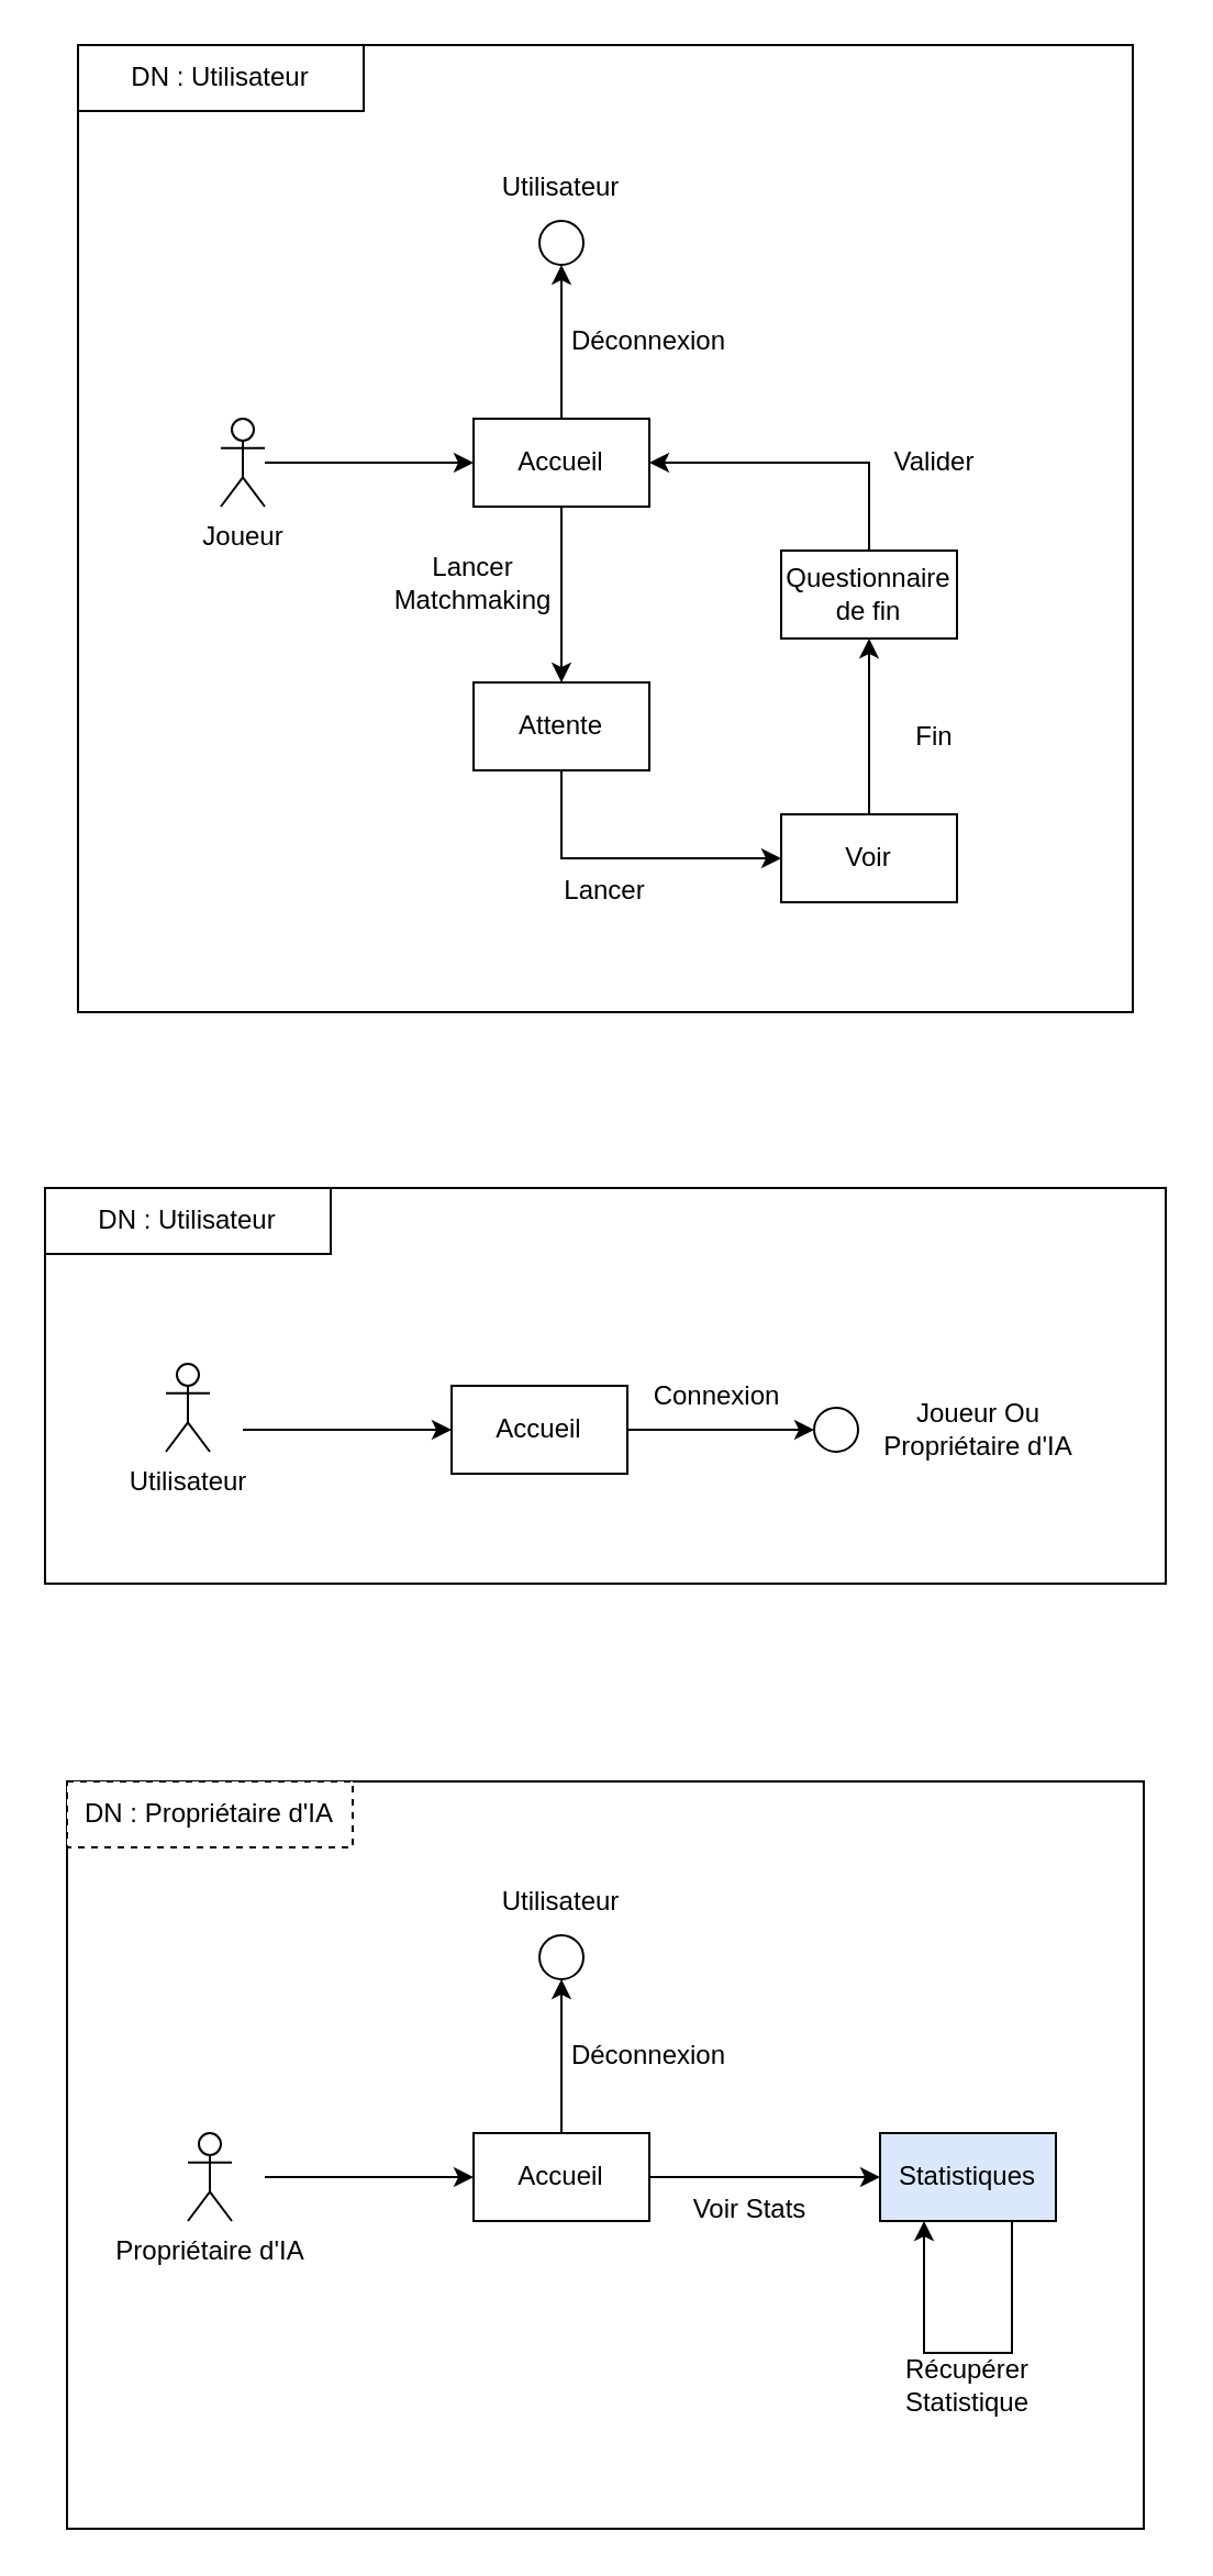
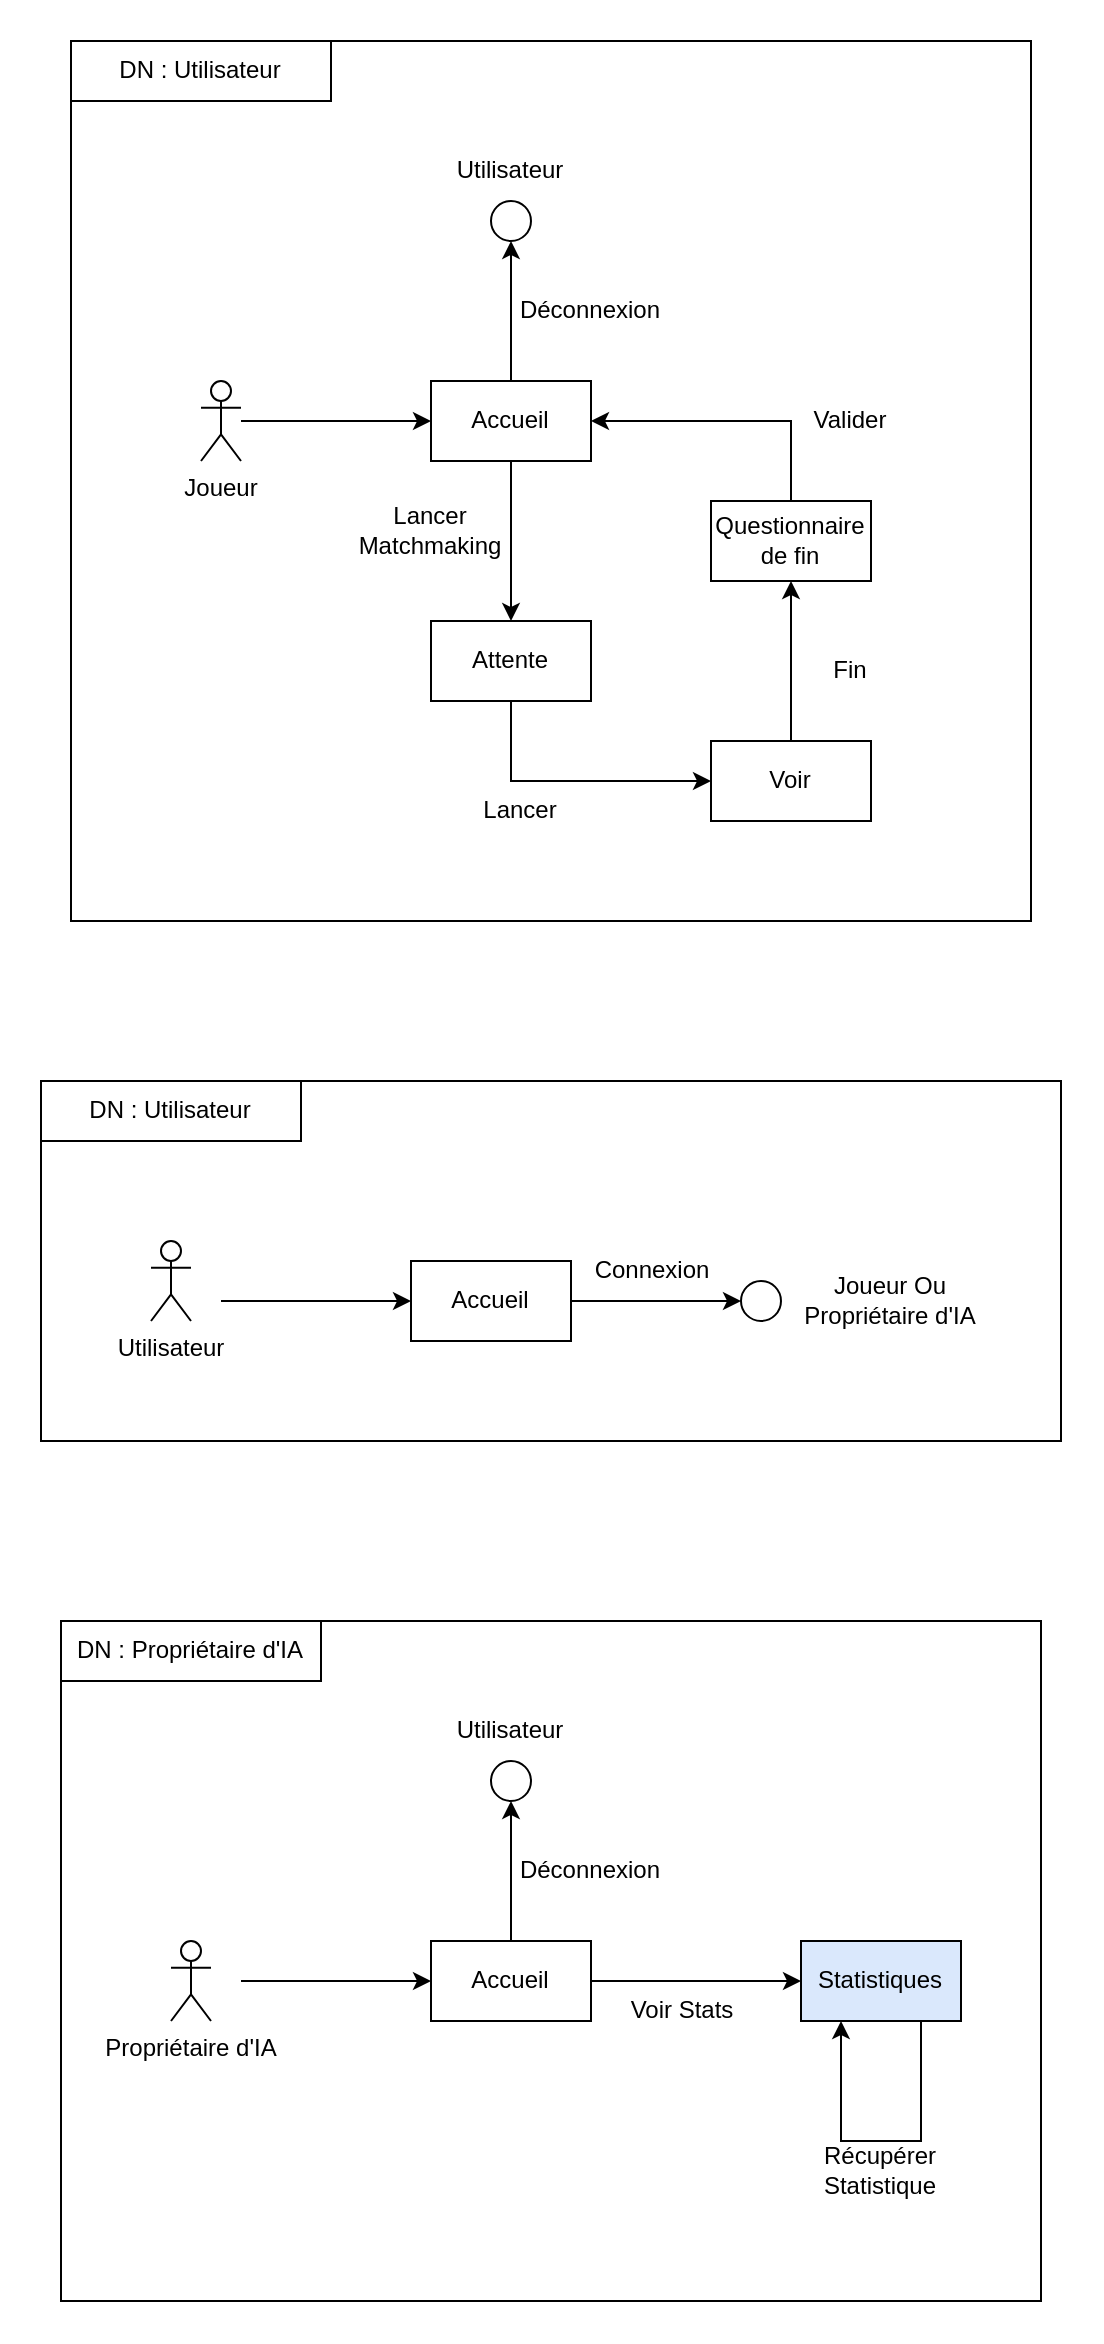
- <mxCell id="12" value="Lancer" style="text;html=1;align=center;verticalAlign=middle;whiteSpace=wrap;rounded=0;" vertex="1" parent="1"><mxGeometry x="245" y="390" width="60" height="30" as="geometry" /></mxCell>
+ <mxCell id="12" value="Lancer" style="text;html=1;align=center;verticalAlign=middle;whiteSpace=wrap;rounded=0;" vertex="1" parent="1"><mxGeometry x="230" y="390" width="60" height="30" as="geometry" /></mxCell>
- <mxCell id="42" value="DN : Propriétaire d'IA" style="rounded=0;whiteSpace=wrap;html=1;dashed=1;" vertex="1" parent="1"><mxGeometry x="30" y="810" width="130" height="30" as="geometry" /></mxCell>
+ <mxCell id="42" value="DN : Propriétaire d'IA" style="rounded=0;whiteSpace=wrap;html=1;" vertex="1" parent="1"><mxGeometry x="30" y="810" width="130" height="30" as="geometry" /></mxCell>
